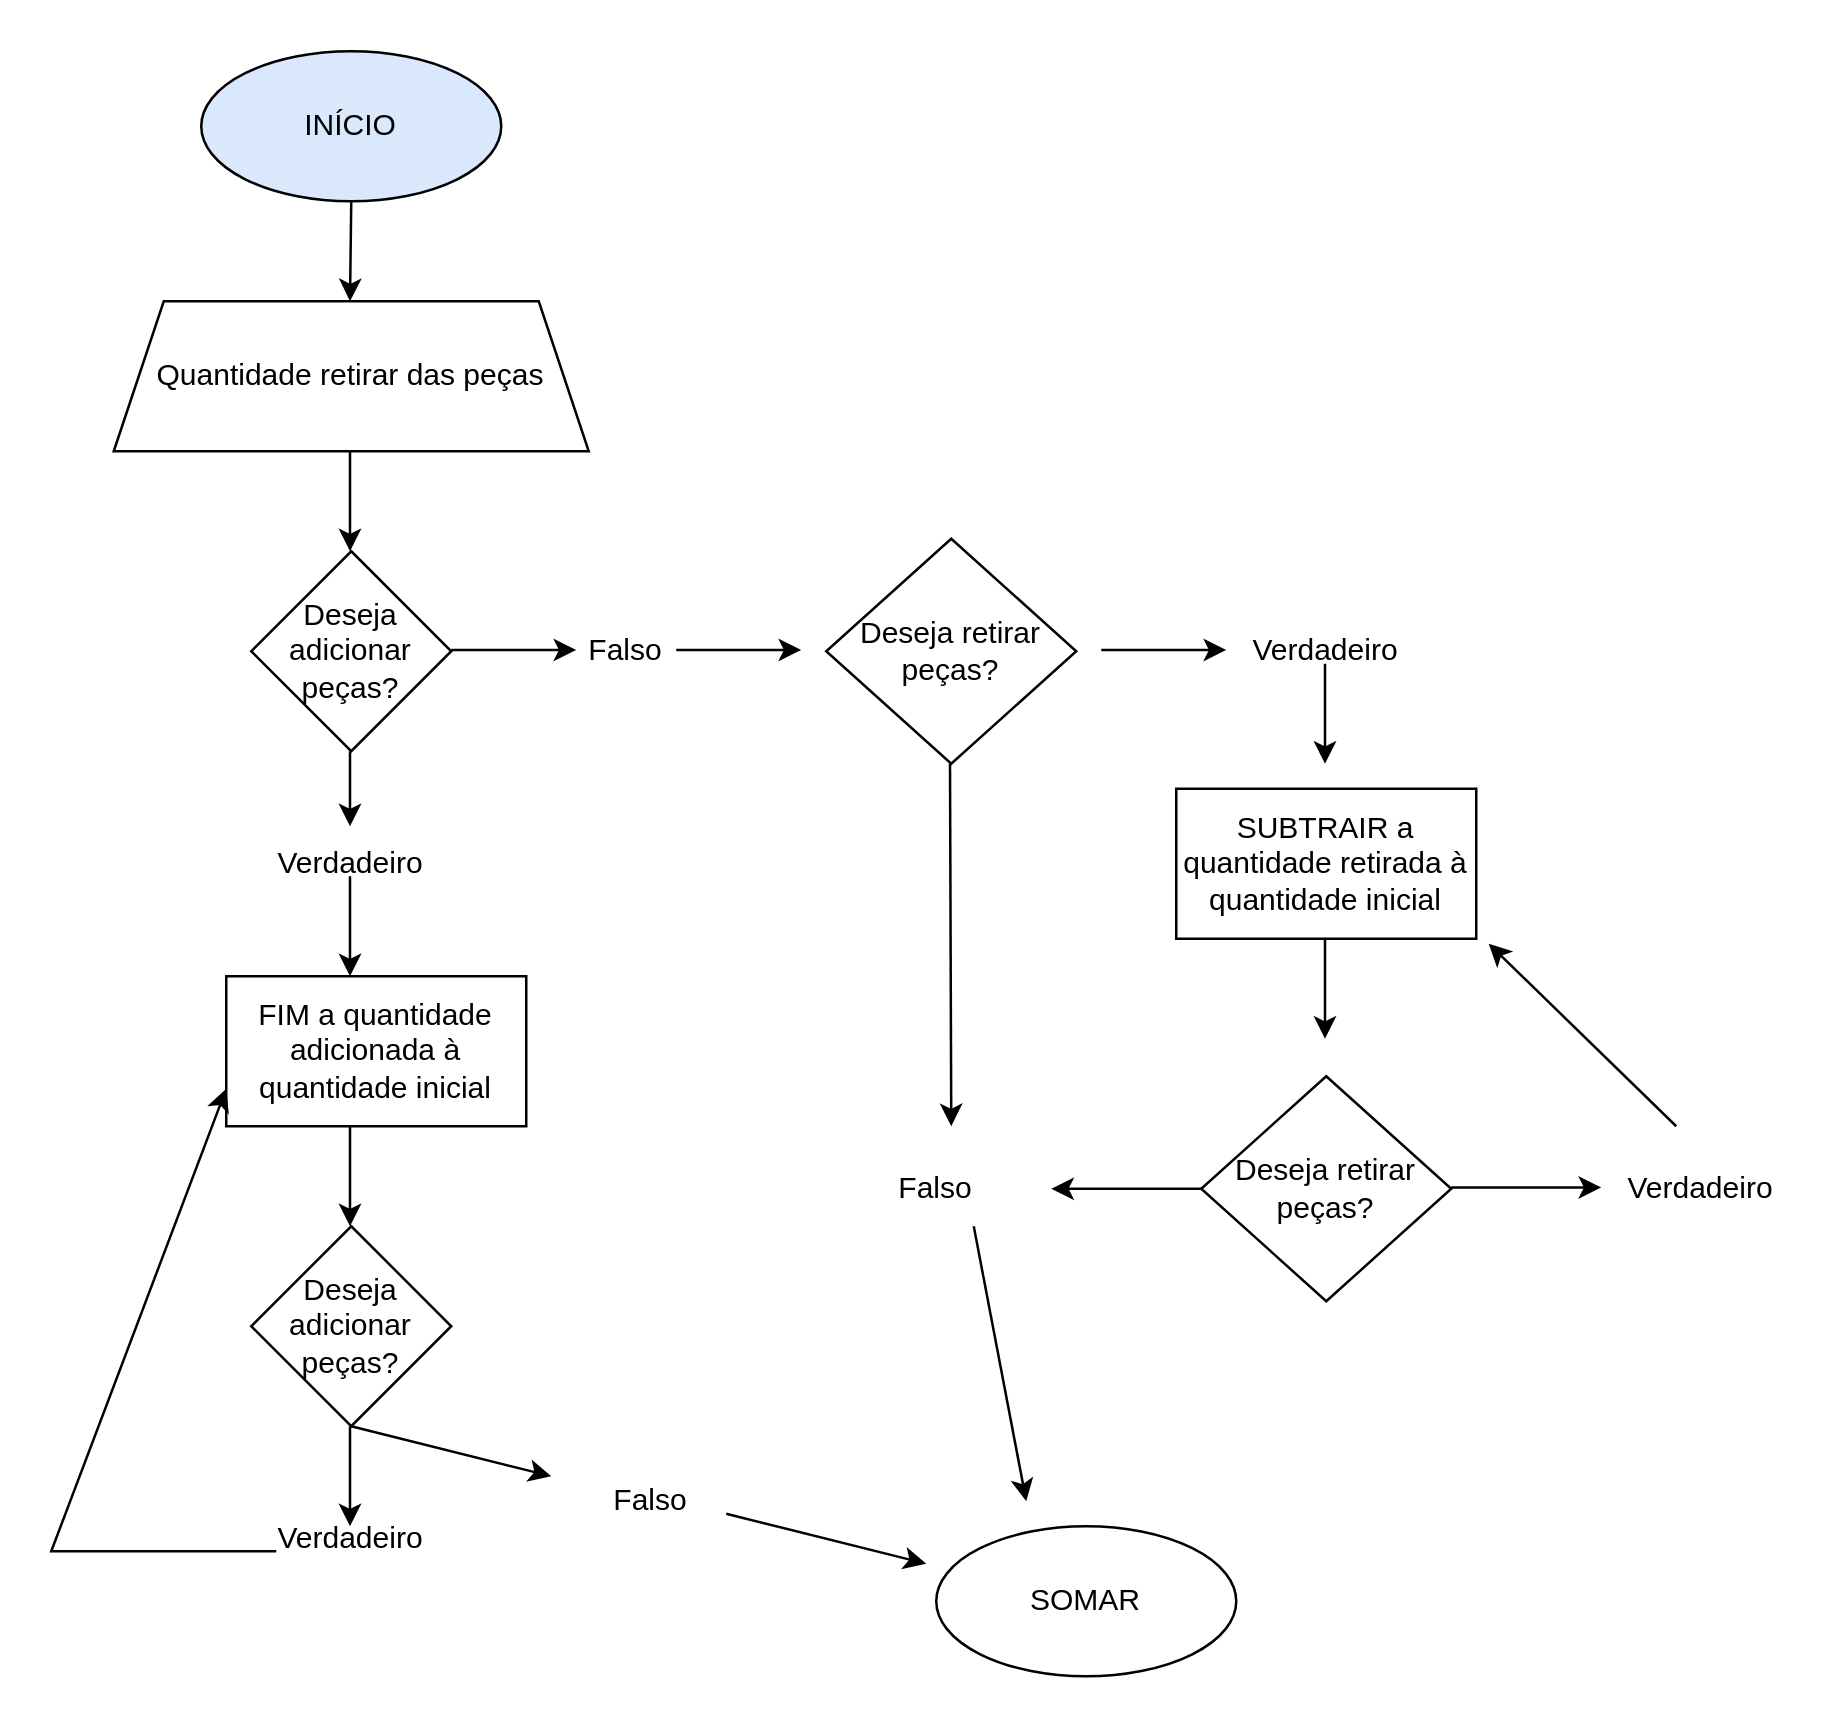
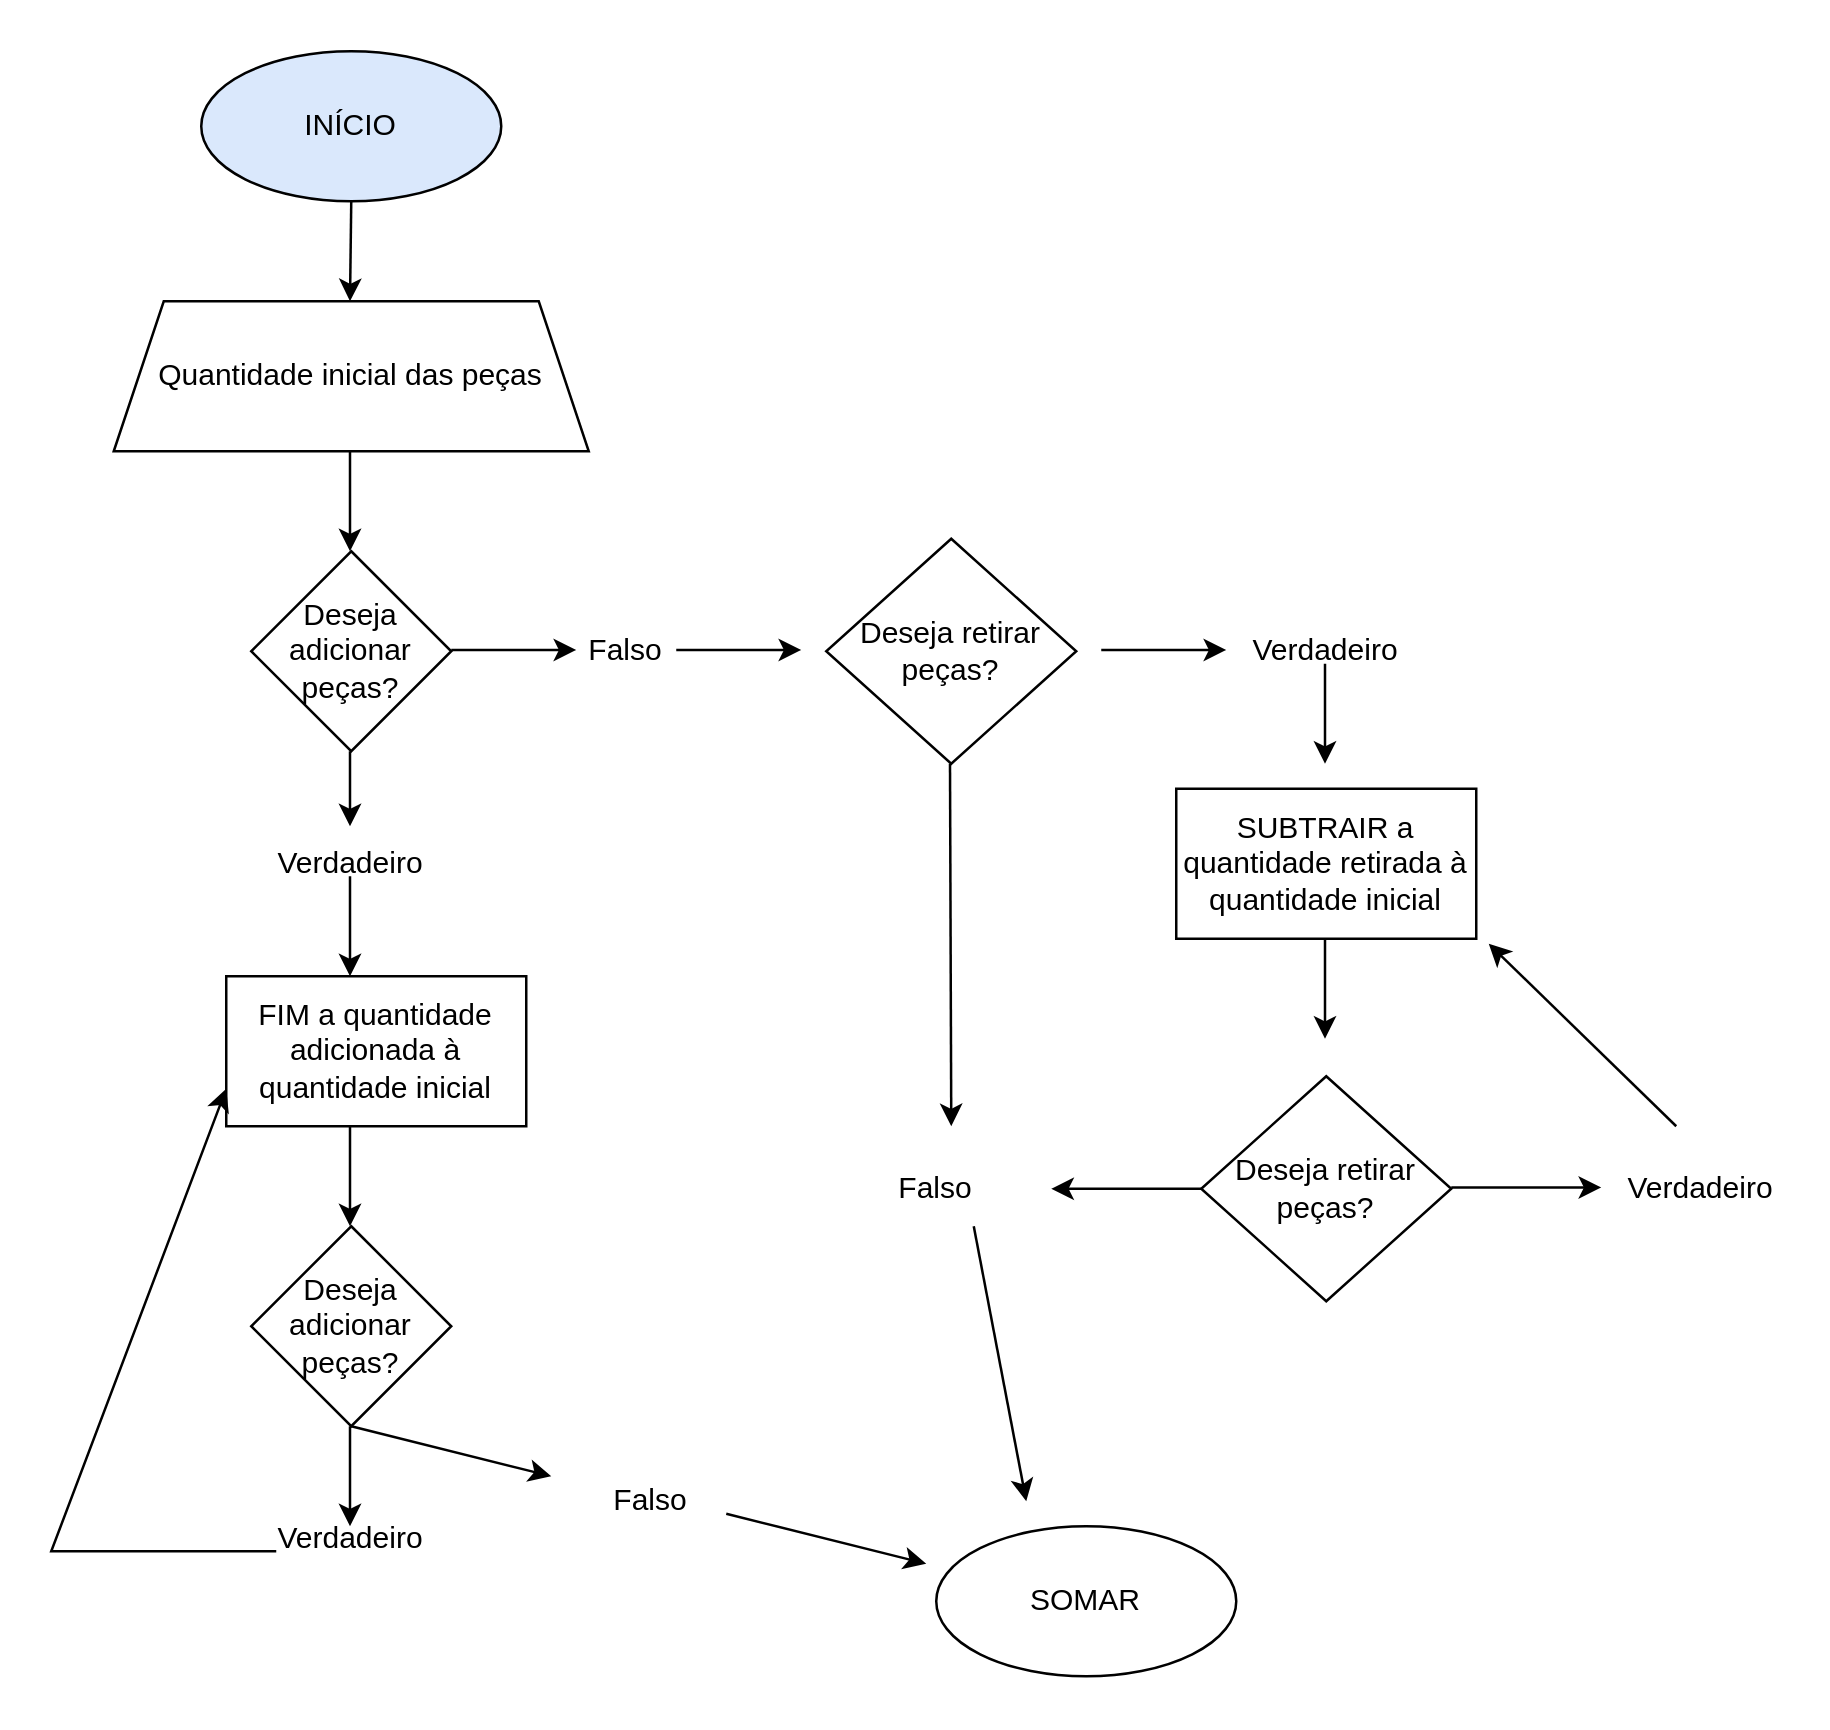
- <mxCell id="3" value="Quantidade retirar das peças" style="shape=trapezoid;perimeter=trapezoidPerimeter;whiteSpace=wrap;html=1;fixedSize=1;" vertex="1" parent="1"><mxGeometry x="45" y="120" width="190" height="60" as="geometry" /></mxCell>
+ <mxCell id="3" value="Quantidade inicial das peças" style="shape=trapezoid;perimeter=trapezoidPerimeter;whiteSpace=wrap;html=1;fixedSize=1;" vertex="1" parent="1"><mxGeometry x="45" y="120" width="190" height="60" as="geometry" /></mxCell>
